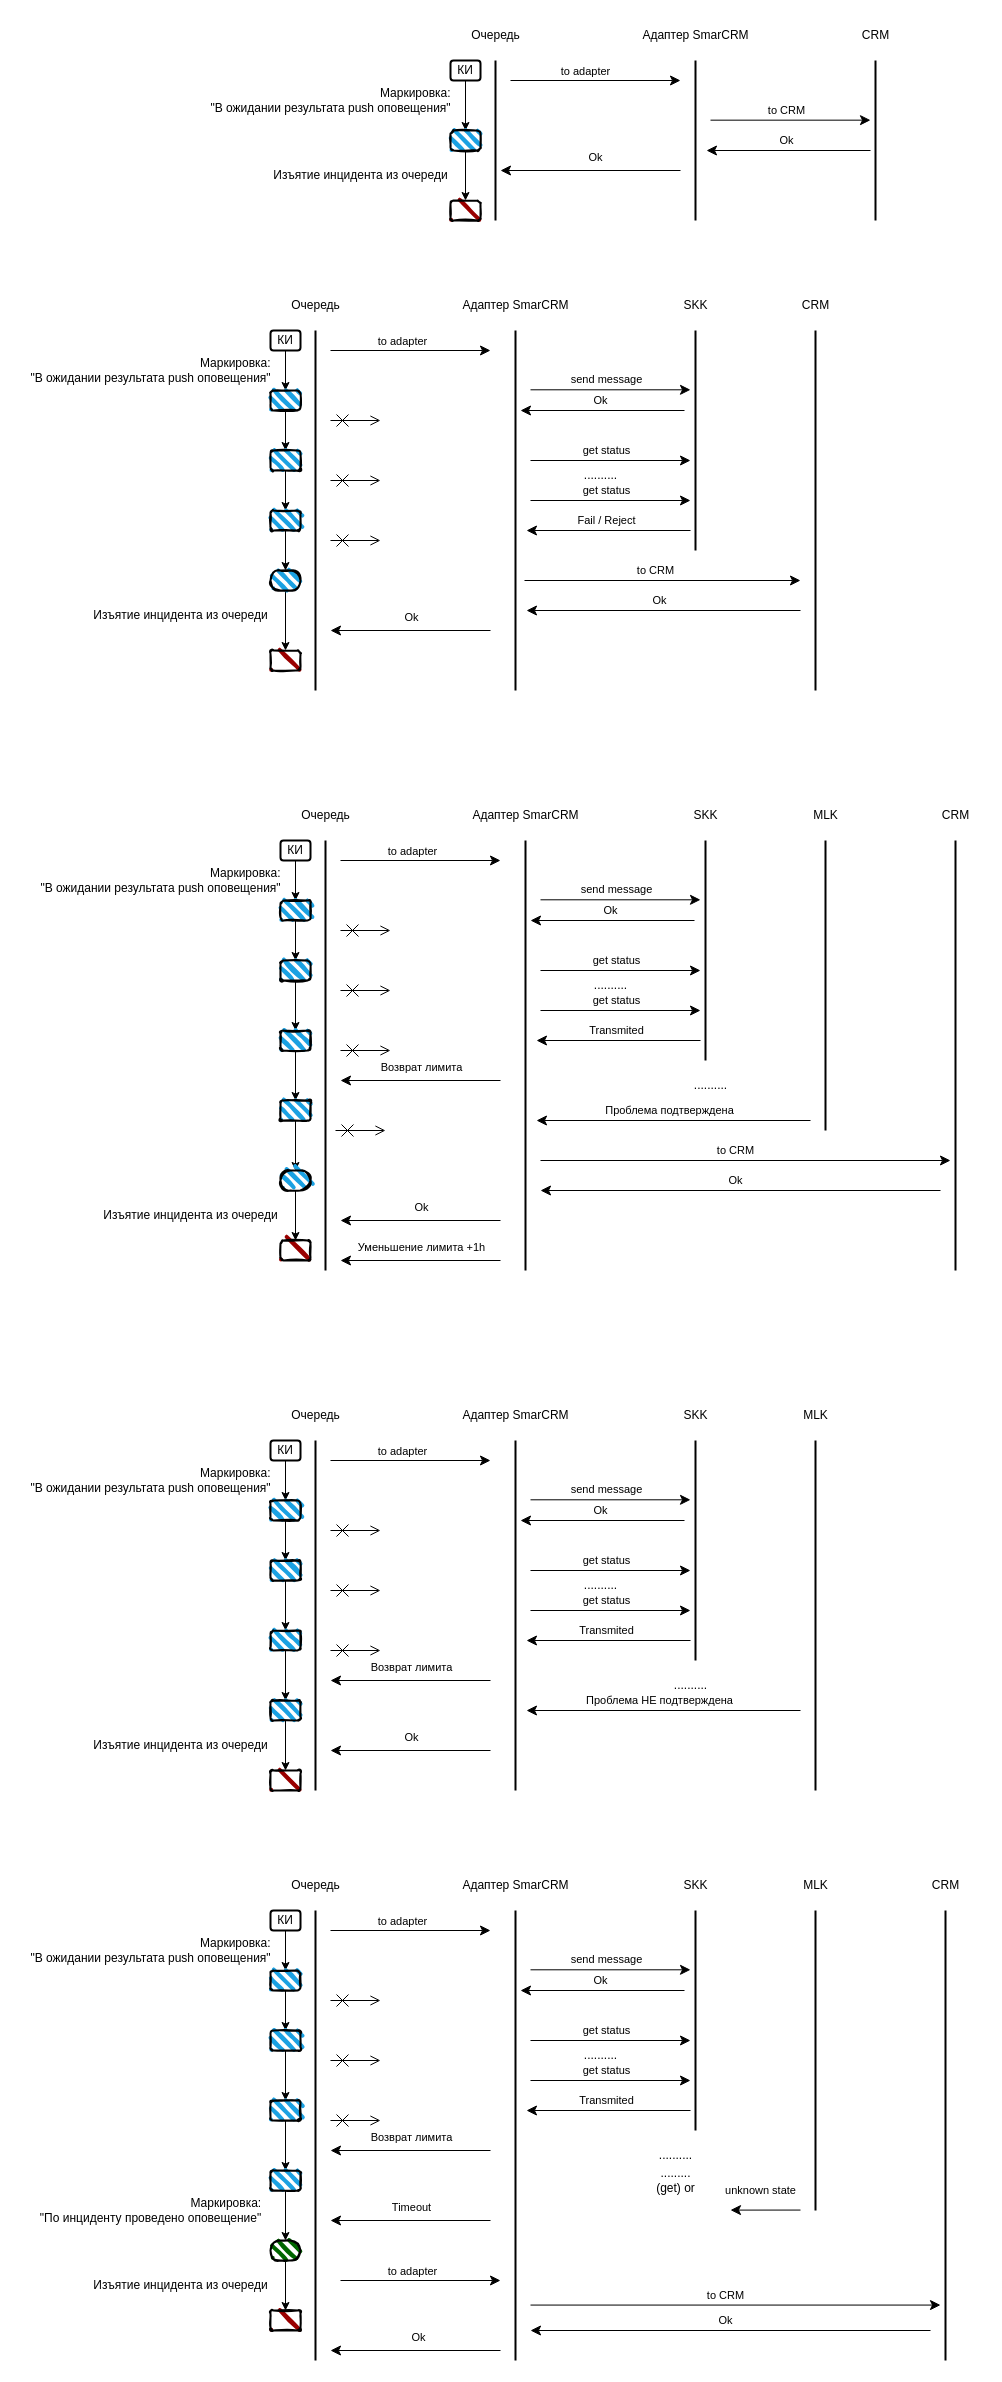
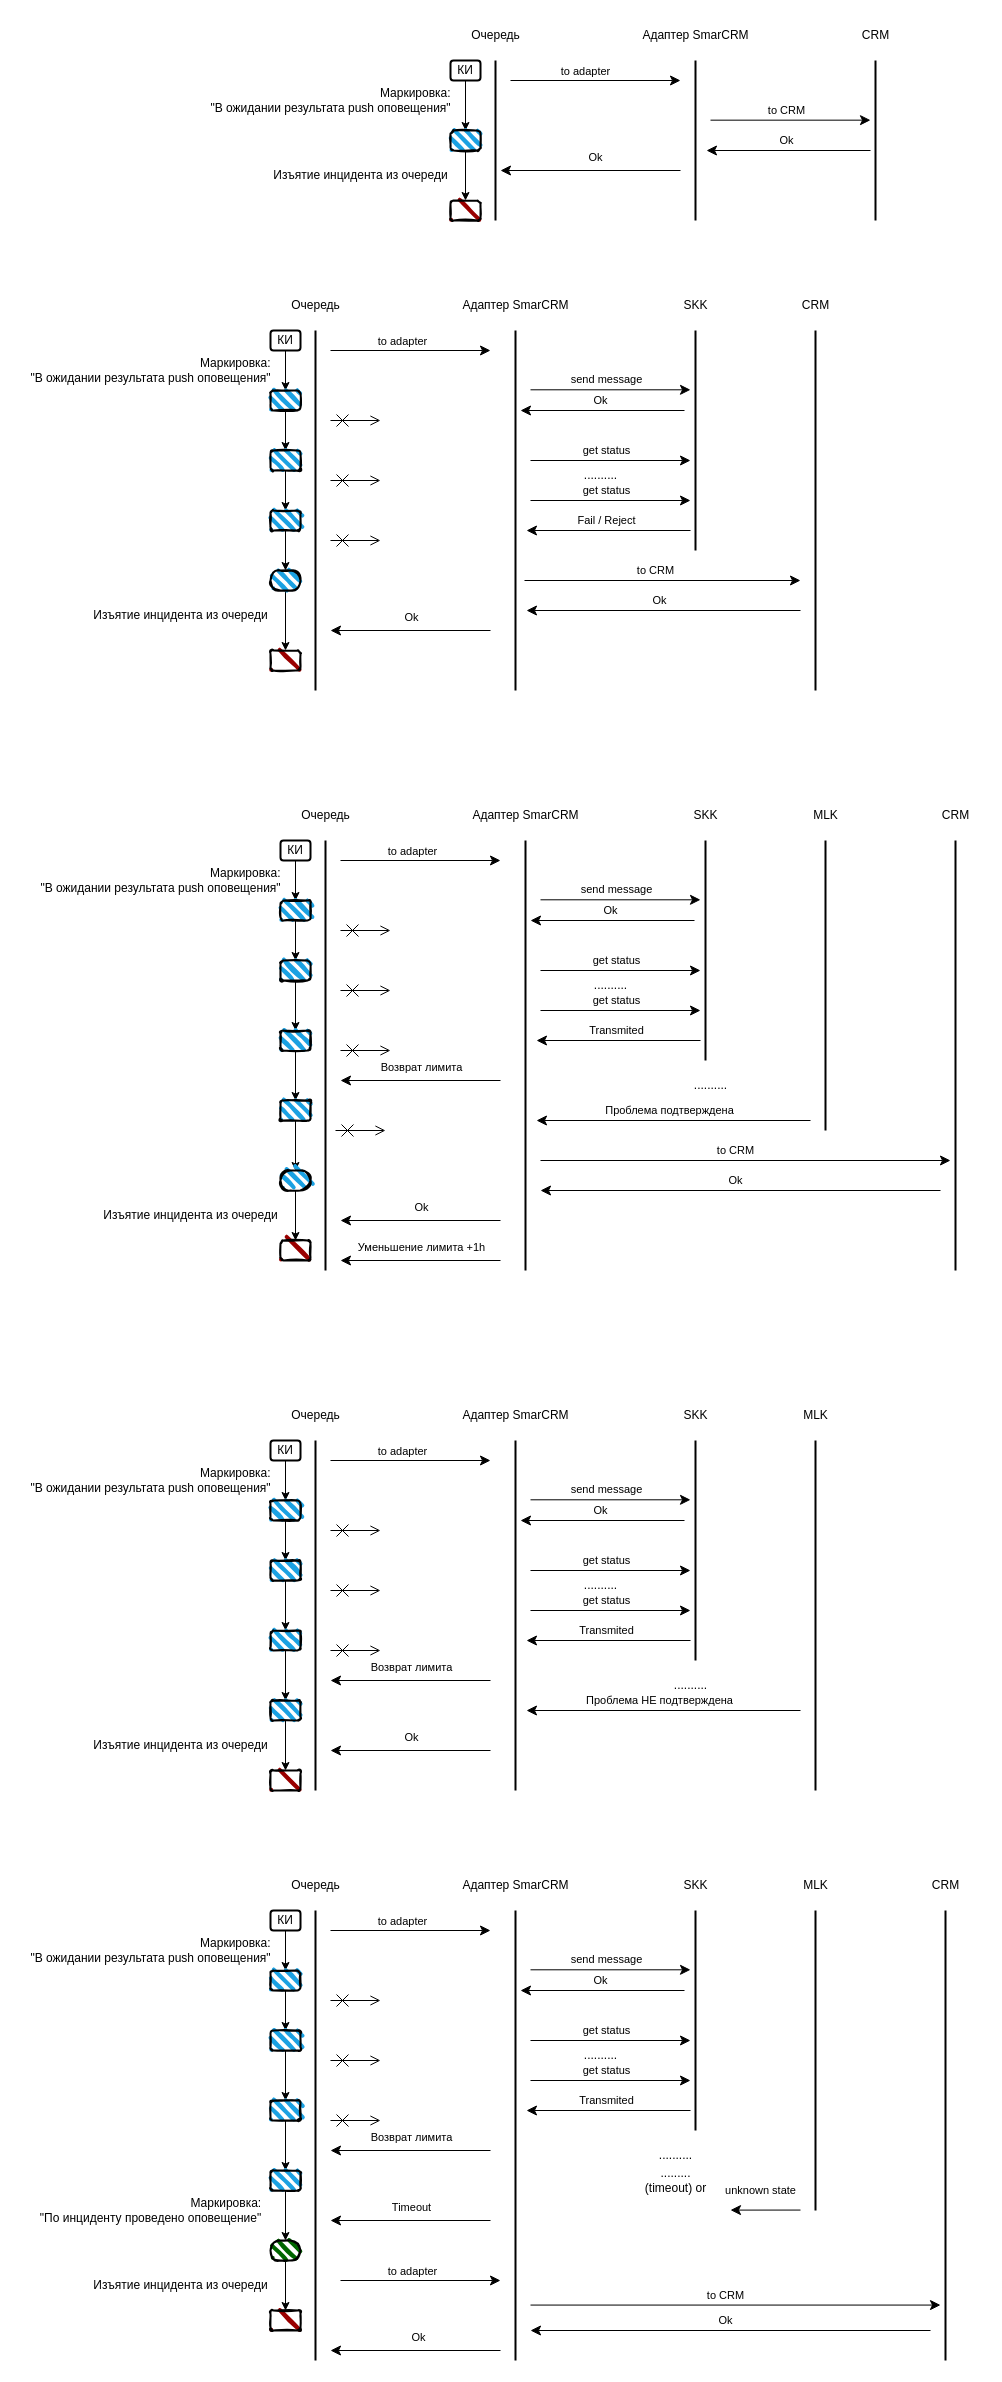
- <mxCell id="187" value="&lt;div&gt;.........&lt;/div&gt;&lt;div&gt;(get) or&lt;br&gt;&lt;/div&gt;" style="text;html=1;align=center;verticalAlign=middle;resizable=0;points=[];autosize=1;strokeColor=none;fillColor=none;" vertex="1" parent="1"><mxGeometry x="635" y="2160" width="80" height="40" as="geometry" /></mxCell>
+ <mxCell id="187" value="&lt;div&gt;.........&lt;/div&gt;&lt;div&gt;(timeout) or&lt;br&gt;&lt;/div&gt;" style="text;html=1;align=center;verticalAlign=middle;resizable=0;points=[];autosize=1;strokeColor=none;fillColor=none;" vertex="1" parent="1"><mxGeometry x="635" y="2160" width="80" height="40" as="geometry" /></mxCell>
